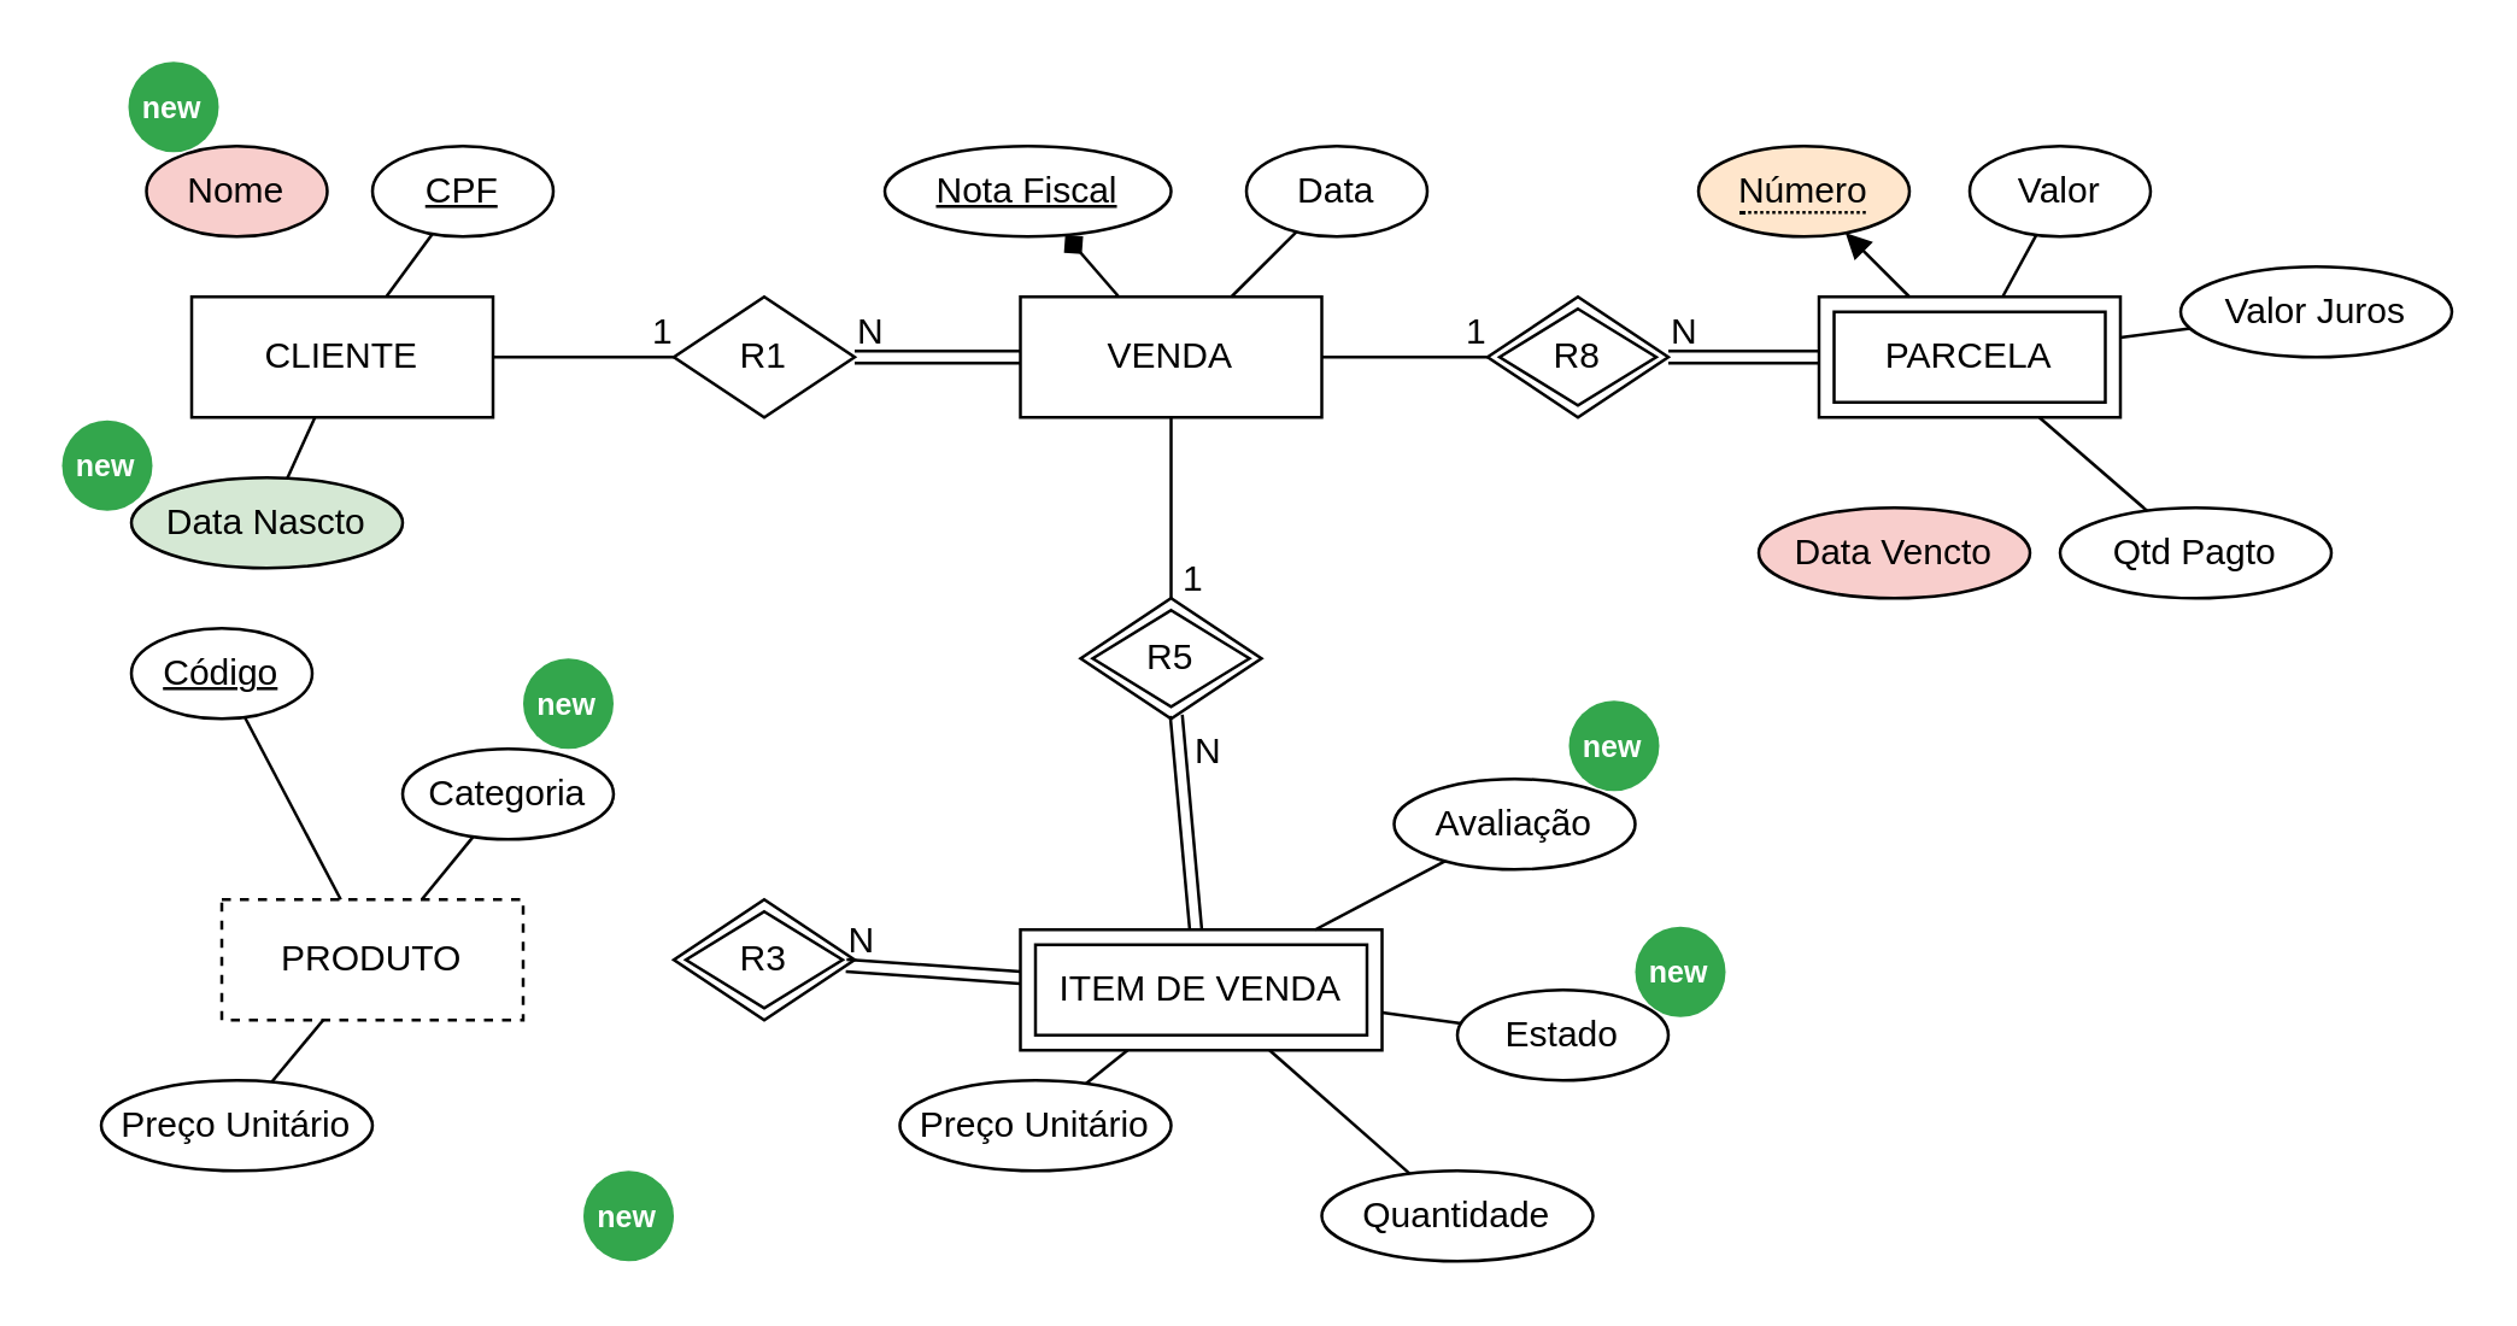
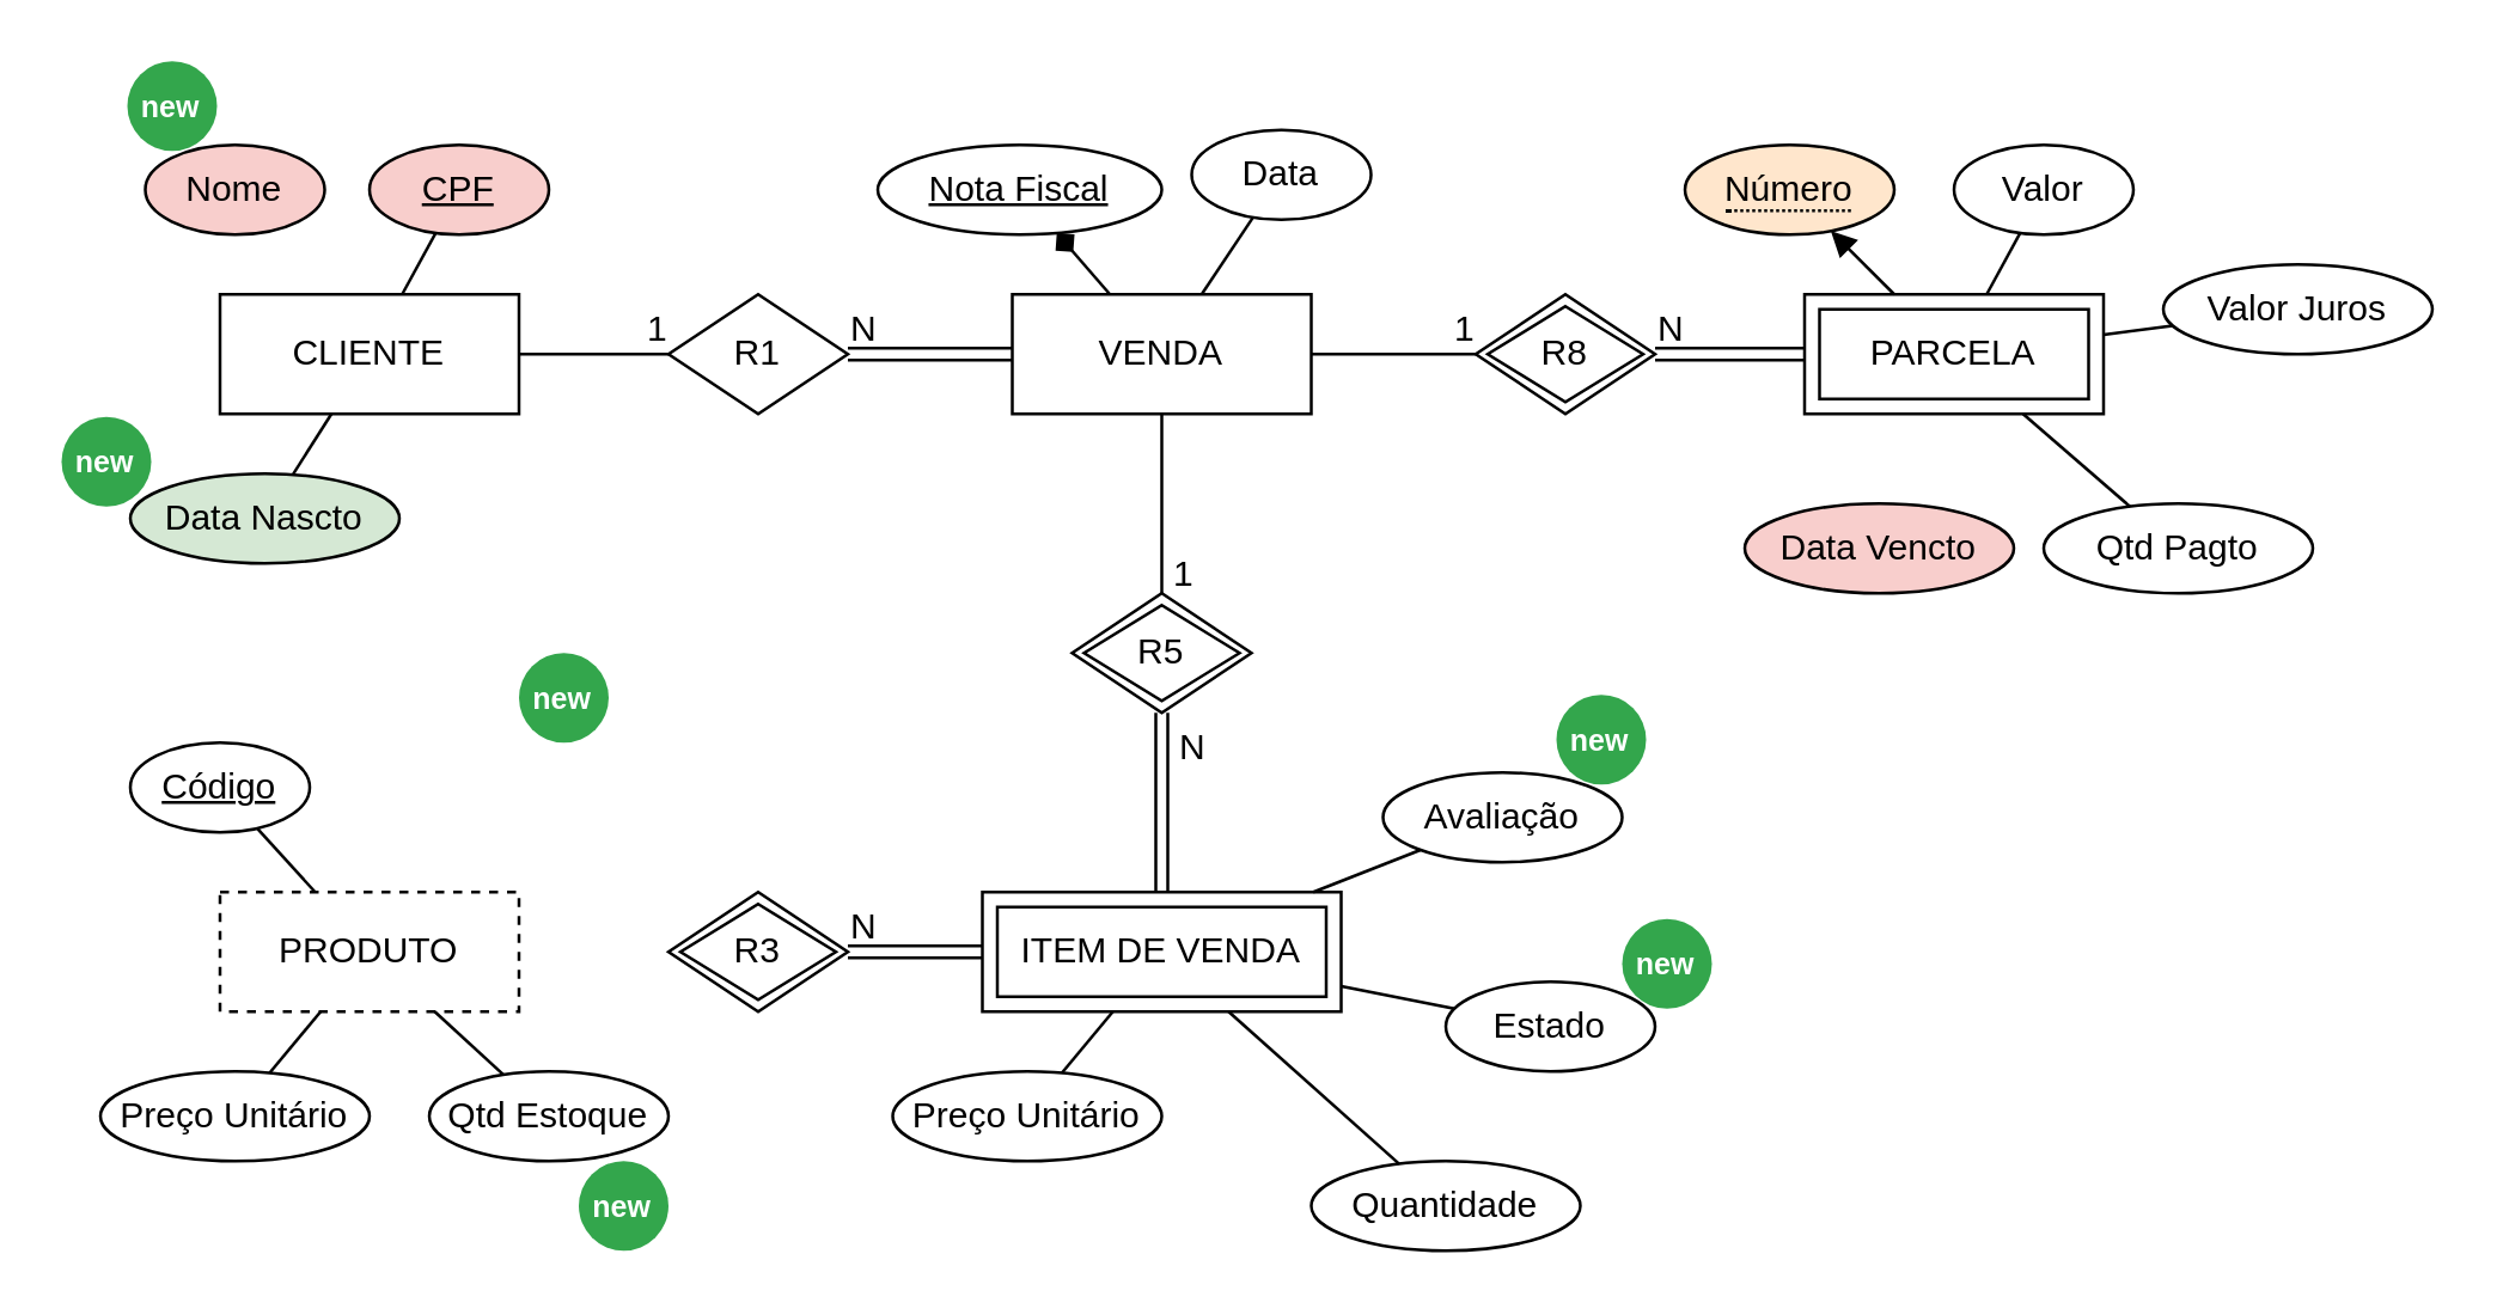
- <mxCell id="25" value="CPF" style="ellipse;whiteSpace=wrap;html=1;align=center;fontStyle=4;" vertex="1" parent="1"><mxGeometry x="123" y="48" width="60" height="30" as="geometry" /></mxCell>
+ <mxCell id="25" value="CPF" style="ellipse;whiteSpace=wrap;html=1;align=center;fontStyle=4;fillColor=#f8cecc;" vertex="1" parent="1"><mxGeometry x="123" y="48" width="60" height="30" as="geometry" /></mxCell>
- <mxCell id="33" value="Data" style="ellipse;whiteSpace=wrap;html=1;align=center;" vertex="1" parent="1"><mxGeometry x="413" y="48" width="60" height="30" as="geometry" /></mxCell>
+ <mxCell id="33" value="Data" style="ellipse;whiteSpace=wrap;html=1;align=center;" vertex="1" parent="1"><mxGeometry x="398" y="43" width="60" height="30" as="geometry" /></mxCell>
- <mxCell id="2" value="CLIENTE" style="whiteSpace=wrap;html=1;align=center;" vertex="1" parent="1"><mxGeometry x="63" y="98" width="100" height="40" as="geometry" /></mxCell>
+ <mxCell id="2" value="CLIENTE" style="whiteSpace=wrap;html=1;align=center;" vertex="1" parent="1"><mxGeometry x="73" y="98" width="100" height="40" as="geometry" /></mxCell>
- <mxCell id="28" value="Código" style="ellipse;whiteSpace=wrap;html=1;align=center;fontStyle=4;" vertex="1" parent="1"><mxGeometry x="43" y="208" width="60" height="30" as="geometry" /></mxCell>
+ <mxCell id="28" value="Código" style="ellipse;whiteSpace=wrap;html=1;align=center;fontStyle=4;" vertex="1" parent="1"><mxGeometry x="43" y="248" width="60" height="30" as="geometry" /></mxCell>
- <mxCell id="48" value="Categoria" style="ellipse;whiteSpace=wrap;html=1;align=center;" vertex="1" parent="1"><mxGeometry x="133" y="248" width="70" height="30" as="geometry" /></mxCell>
- <mxCell id="50" value="" style="endArrow=none;html=1;rounded=0;" edge="1" parent="1" source="4" target="48"><mxGeometry relative="1" as="geometry"><mxPoint x="114.833" y="308" as="sourcePoint" /><mxPoint x="95.44" y="286.65" as="targetPoint" /></mxGeometry></mxCell>
- <mxCell id="6" value="ITEM DE VENDA" style="shape=ext;margin=3;double=1;whiteSpace=wrap;html=1;align=center;" vertex="1" parent="1"><mxGeometry x="338" y="308" width="120" height="40" as="geometry" /></mxCell>
+ <mxCell id="6" value="ITEM DE VENDA" style="shape=ext;margin=3;double=1;whiteSpace=wrap;html=1;align=center;" vertex="1" parent="1"><mxGeometry x="328" y="298" width="120" height="40" as="geometry" /></mxCell>
+ <mxCell id="53" value="" style="endArrow=none;html=1;rounded=0;" edge="1" parent="1" source="4" target="51"><mxGeometry relative="1" as="geometry"><mxPoint x="149.332" y="308" as="sourcePoint" /><mxPoint x="166.361" y="287.146" as="targetPoint" /></mxGeometry></mxCell>
+ <mxCell id="51" value="Qtd Estoque" style="ellipse;whiteSpace=wrap;html=1;align=center;" vertex="1" parent="1"><mxGeometry x="143" y="358" width="80" height="30" as="geometry" /></mxCell>
